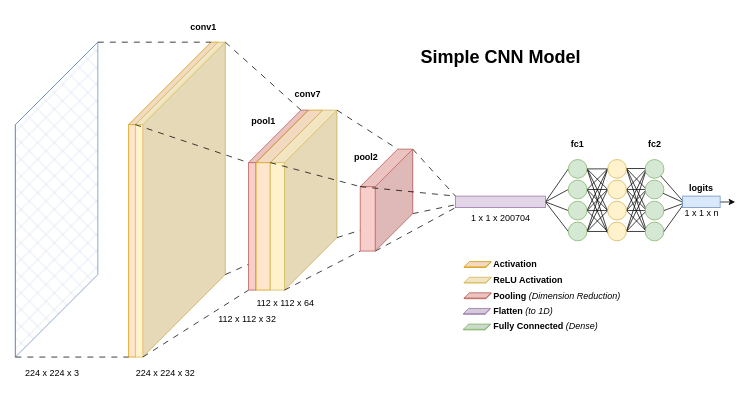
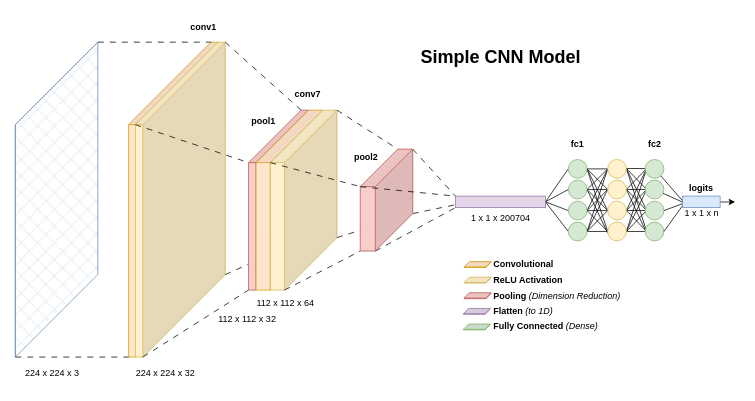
- <mxCell id="11" value="Activation" style="text;html=1;strokeColor=none;fillColor=none;align=left;verticalAlign=middle;whiteSpace=wrap;rounded=0;fontStyle=1" parent="1" vertex="1"><mxGeometry x="656" y="340" width="138" height="23.88" as="geometry" /></mxCell>
+ <mxCell id="11" value="Convolutional" style="text;html=1;strokeColor=none;fillColor=none;align=left;verticalAlign=middle;whiteSpace=wrap;rounded=0;fontStyle=1" parent="1" vertex="1"><mxGeometry x="656" y="340" width="138" height="23.88" as="geometry" /></mxCell>
